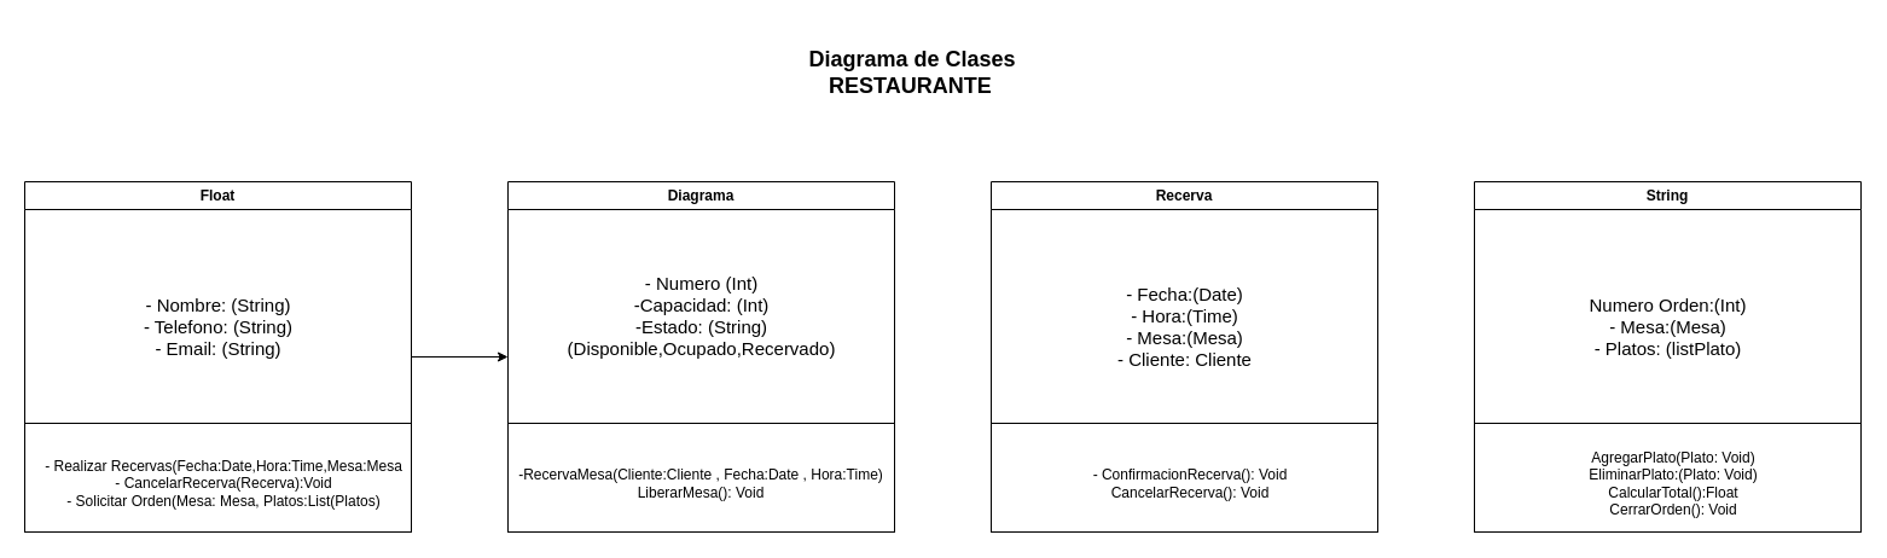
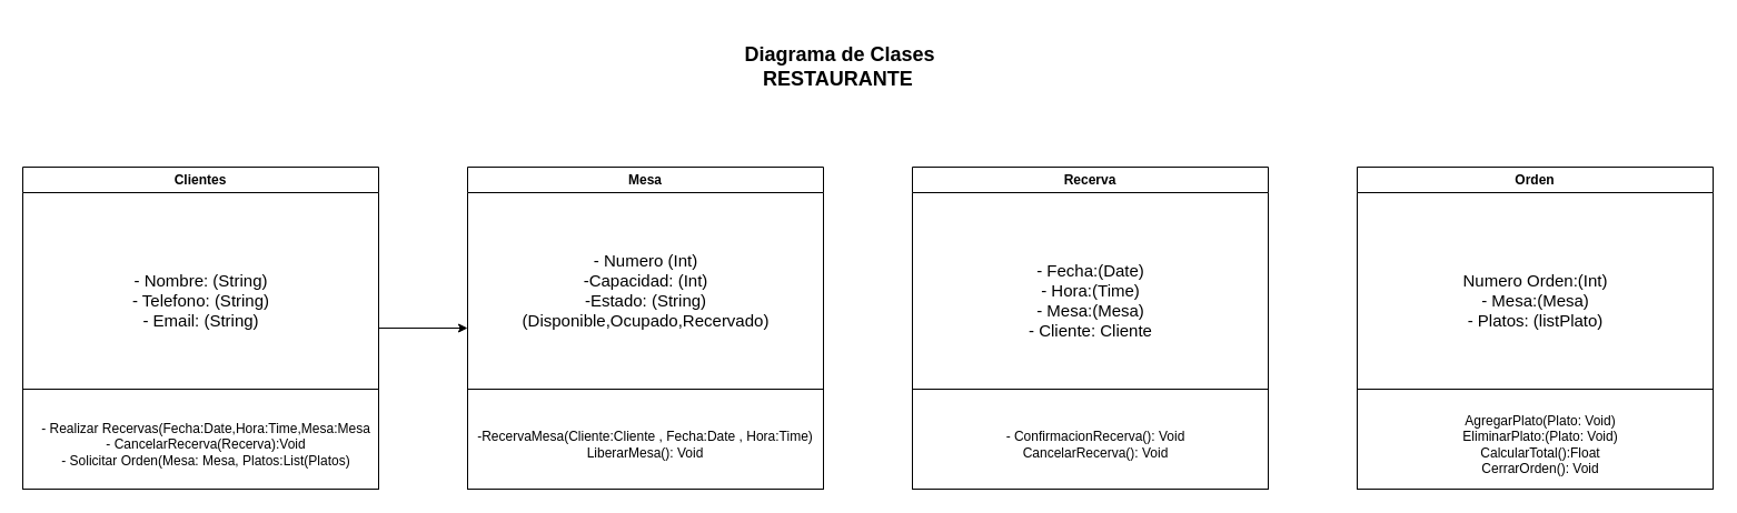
- <mxCell id="15" value="Float" style="swimlane;whiteSpace=wrap;html=1;" parent="1" vertex="1"><mxGeometry x="20" y="150" width="320" height="290" as="geometry" /></mxCell>
+ <mxCell id="15" value="Clientes" style="swimlane;whiteSpace=wrap;html=1;" parent="1" vertex="1"><mxGeometry x="20" y="150" width="320" height="290" as="geometry" /></mxCell>
- <mxCell id="6" value="Diagrama" style="swimlane;whiteSpace=wrap;html=1;" parent="1" vertex="1"><mxGeometry x="420" y="150" width="320" height="290" as="geometry" /></mxCell>
+ <mxCell id="6" value="Mesa" style="swimlane;whiteSpace=wrap;html=1;" parent="1" vertex="1"><mxGeometry x="420" y="150" width="320" height="290" as="geometry" /></mxCell>
- <mxCell id="10" value="String" style="swimlane;whiteSpace=wrap;html=1;" parent="1" vertex="1"><mxGeometry x="1220" y="150" width="320" height="290" as="geometry" /></mxCell>
+ <mxCell id="10" value="Orden" style="swimlane;whiteSpace=wrap;html=1;" parent="1" vertex="1"><mxGeometry x="1220" y="150" width="320" height="290" as="geometry" /></mxCell>
